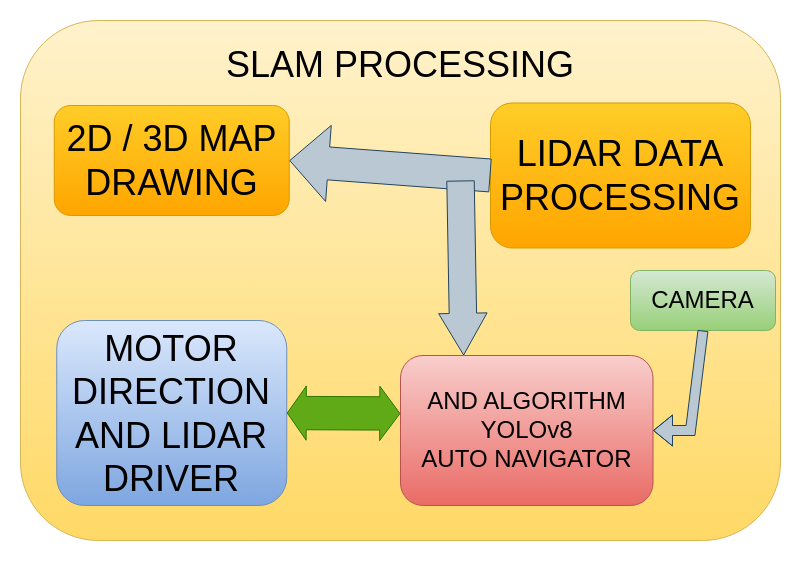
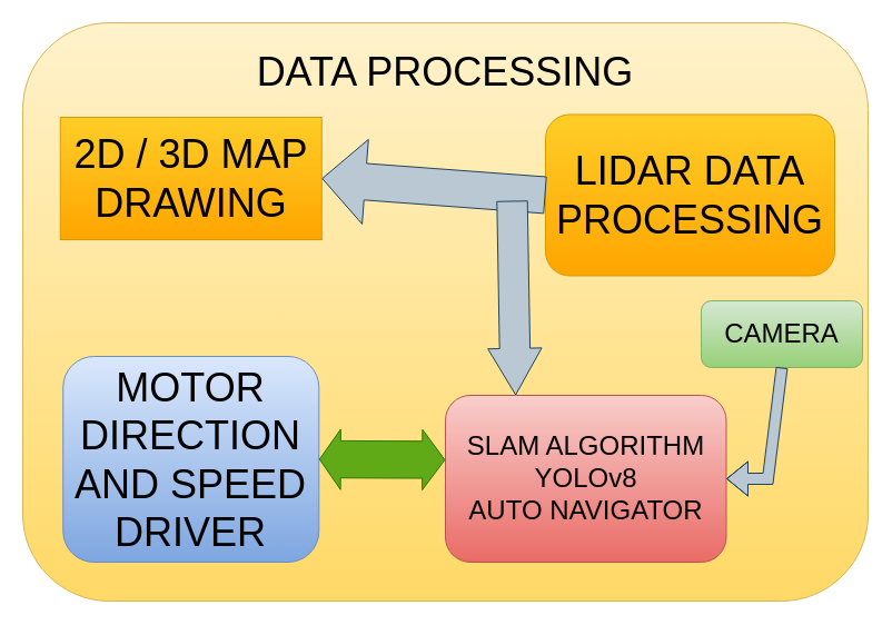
- <mxCell id="4" value="&lt;font style=&quot;font-size: 36px;&quot;&gt;2D / 3D MAP DRAWING&lt;/font&gt;" style="rounded=1;whiteSpace=wrap;html=1;fillColor=#ffcd28;gradientColor=#ffa500;strokeColor=#d79b00;" vertex="1" parent="1"><mxGeometry x="53.75" y="105" width="235" height="110" as="geometry" /></mxCell>
+ <mxCell id="4" value="&lt;font style=&quot;font-size: 36px;&quot;&gt;2D / 3D MAP DRAWING&lt;/font&gt;" style="whiteSpace=wrap;html=1;fillColor=#ffcd28;gradientColor=#ffa500;strokeColor=#d79b00;rounded=0;" vertex="1" parent="1"><mxGeometry x="53.75" y="105" width="235" height="110" as="geometry" /></mxCell>
- <mxCell id="2" value="&lt;div&gt;&lt;font style=&quot;font-size: 36px;&quot;&gt;SLAM PROCESSING&lt;/font&gt;&lt;/div&gt;&lt;div&gt;&lt;font style=&quot;font-size: 36px;&quot;&gt;&lt;span style=&quot;font-size: 24px;&quot;&gt;&lt;br&gt;&lt;/span&gt;&lt;/font&gt;&lt;/div&gt;&lt;div&gt;&lt;font style=&quot;font-size: 36px;&quot;&gt;&lt;br&gt;&lt;/font&gt;&lt;/div&gt;&lt;div&gt;&lt;font style=&quot;font-size: 36px;&quot;&gt;&lt;br&gt;&lt;/font&gt;&lt;/div&gt;&lt;div&gt;&lt;font style=&quot;font-size: 36px;&quot;&gt;&lt;br&gt;&lt;/font&gt;&lt;/div&gt;&lt;div&gt;&lt;font style=&quot;font-size: 36px;&quot;&gt;&lt;br&gt;&lt;/font&gt;&lt;/div&gt;&lt;div&gt;&lt;font style=&quot;font-size: 36px;&quot;&gt;&lt;br&gt;&lt;/font&gt;&lt;/div&gt;&lt;div&gt;&lt;font style=&quot;font-size: 36px;&quot;&gt;&lt;br&gt;&lt;/font&gt;&lt;/div&gt;&lt;div&gt;&lt;font style=&quot;font-size: 36px;&quot;&gt;&lt;br&gt;&lt;/font&gt;&lt;/div&gt;&lt;div&gt;&lt;font style=&quot;font-size: 36px;&quot;&gt;&lt;br&gt;&lt;/font&gt;&lt;/div&gt;&lt;div&gt;&lt;font style=&quot;font-size: 36px;&quot;&gt;&lt;br&gt;&lt;/font&gt;&lt;/div&gt;" style="rounded=1;whiteSpace=wrap;html=1;fillColor=#fff2cc;strokeColor=#d6b656;gradientColor=#ffd966;" vertex="1" parent="1"><mxGeometry x="20" y="20" width="760" height="520" as="geometry" /></mxCell>
+ <mxCell id="2" value="&lt;div&gt;&lt;font style=&quot;font-size: 36px;&quot;&gt;DATA PROCESSING&lt;/font&gt;&lt;/div&gt;&lt;div&gt;&lt;font style=&quot;font-size: 36px;&quot;&gt;&lt;span style=&quot;font-size: 24px;&quot;&gt;&lt;br&gt;&lt;/span&gt;&lt;/font&gt;&lt;/div&gt;&lt;div&gt;&lt;font style=&quot;font-size: 36px;&quot;&gt;&lt;br&gt;&lt;/font&gt;&lt;/div&gt;&lt;div&gt;&lt;font style=&quot;font-size: 36px;&quot;&gt;&lt;br&gt;&lt;/font&gt;&lt;/div&gt;&lt;div&gt;&lt;font style=&quot;font-size: 36px;&quot;&gt;&lt;br&gt;&lt;/font&gt;&lt;/div&gt;&lt;div&gt;&lt;font style=&quot;font-size: 36px;&quot;&gt;&lt;br&gt;&lt;/font&gt;&lt;/div&gt;&lt;div&gt;&lt;font style=&quot;font-size: 36px;&quot;&gt;&lt;br&gt;&lt;/font&gt;&lt;/div&gt;&lt;div&gt;&lt;font style=&quot;font-size: 36px;&quot;&gt;&lt;br&gt;&lt;/font&gt;&lt;/div&gt;&lt;div&gt;&lt;font style=&quot;font-size: 36px;&quot;&gt;&lt;br&gt;&lt;/font&gt;&lt;/div&gt;&lt;div&gt;&lt;font style=&quot;font-size: 36px;&quot;&gt;&lt;br&gt;&lt;/font&gt;&lt;/div&gt;&lt;div&gt;&lt;font style=&quot;font-size: 36px;&quot;&gt;&lt;br&gt;&lt;/font&gt;&lt;/div&gt;" style="rounded=1;whiteSpace=wrap;html=1;fillColor=#fff2cc;strokeColor=#d6b656;gradientColor=#ffd966;" vertex="1" parent="1"><mxGeometry x="20" y="20" width="760" height="520" as="geometry" /></mxCell>
- <mxCell id="5" value="&lt;font style=&quot;font-size: 36px;&quot;&gt;MOTOR DIRECTION AND LIDAR DRIVER&lt;/font&gt;" style="rounded=1;whiteSpace=wrap;html=1;fillColor=#dae8fc;gradientColor=#7ea6e0;strokeColor=#6c8ebf;" vertex="1" parent="1"><mxGeometry x="56.25" y="320" width="230" height="185" as="geometry" /></mxCell>
+ <mxCell id="5" value="&lt;font style=&quot;font-size: 36px;&quot;&gt;MOTOR DIRECTION AND SPEED DRIVER&lt;/font&gt;" style="rounded=1;whiteSpace=wrap;html=1;fillColor=#dae8fc;gradientColor=#7ea6e0;strokeColor=#6c8ebf;" vertex="1" parent="1"><mxGeometry x="56.25" y="320" width="230" height="185" as="geometry" /></mxCell>
- <mxCell id="7" value="&lt;font style=&quot;font-size: 24px;&quot;&gt;AND ALGORITHM&lt;/font&gt;&lt;div&gt;&lt;font style=&quot;font-size: 24px;&quot;&gt;YOLOv8&lt;/font&gt;&lt;/div&gt;&lt;div&gt;&lt;font style=&quot;font-size: 24px;&quot;&gt;AUTO NAVIGATOR&lt;/font&gt;&lt;/div&gt;" style="rounded=1;whiteSpace=wrap;html=1;fillColor=#f8cecc;strokeColor=#b85450;gradientColor=#ea6b66;" vertex="1" parent="1"><mxGeometry x="400" y="355" width="252.5" height="150" as="geometry" /></mxCell>
+ <mxCell id="7" value="&lt;font style=&quot;font-size: 24px;&quot;&gt;SLAM ALGORITHM&lt;/font&gt;&lt;div&gt;&lt;font style=&quot;font-size: 24px;&quot;&gt;YOLOv8&lt;/font&gt;&lt;/div&gt;&lt;div&gt;&lt;font style=&quot;font-size: 24px;&quot;&gt;AUTO NAVIGATOR&lt;/font&gt;&lt;/div&gt;" style="rounded=1;whiteSpace=wrap;html=1;fillColor=#f8cecc;strokeColor=#b85450;gradientColor=#ea6b66;" vertex="1" parent="1"><mxGeometry x="400" y="355" width="252.5" height="150" as="geometry" /></mxCell>
